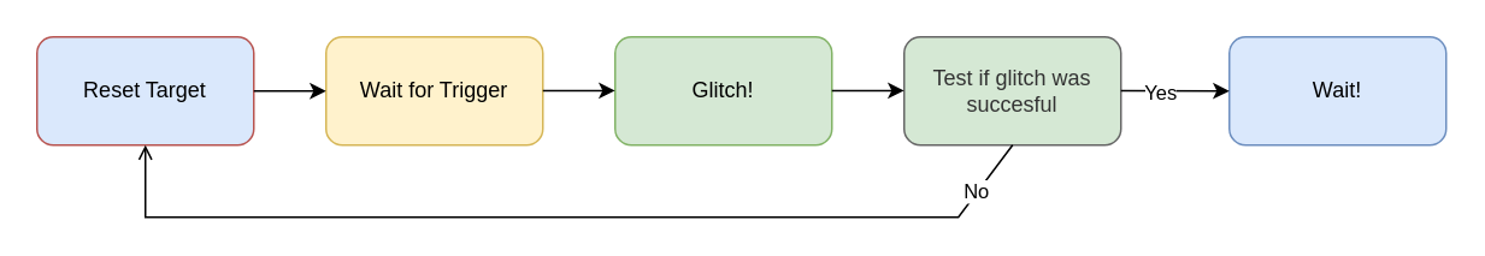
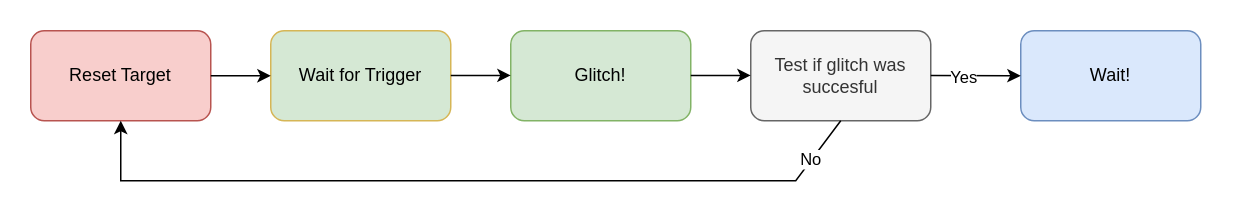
- <mxCell id="2" value="Reset Target" style="rounded=1;whiteSpace=wrap;html=1;fillColor=#dae8fc;strokeColor=#b85450;" vertex="1" parent="1"><mxGeometry x="20" y="20" width="120" height="60" as="geometry" /></mxCell>
+ <mxCell id="2" value="Reset Target" style="rounded=1;whiteSpace=wrap;html=1;fillColor=#f8cecc;strokeColor=#b85450;" vertex="1" parent="1"><mxGeometry x="20" y="20" width="120" height="60" as="geometry" /></mxCell>
- <mxCell id="3" value="Wait for Trigger" style="rounded=1;whiteSpace=wrap;html=1;fillColor=#fff2cc;strokeColor=#d6b656;" vertex="1" parent="1"><mxGeometry x="180" y="20" width="120" height="60" as="geometry" /></mxCell>
+ <mxCell id="3" value="Wait for Trigger" style="rounded=1;whiteSpace=wrap;html=1;fillColor=#d5e8d4;strokeColor=#d6b656;" vertex="1" parent="1"><mxGeometry x="180" y="20" width="120" height="60" as="geometry" /></mxCell>
- <mxCell id="5" value="Test if glitch was succesful" style="rounded=1;whiteSpace=wrap;html=1;fillColor=#d5e8d4;fontColor=#333333;strokeColor=#666666;" vertex="1" parent="1"><mxGeometry x="500" y="20" width="120" height="60" as="geometry" /></mxCell>
+ <mxCell id="5" value="Test if glitch was succesful" style="rounded=1;whiteSpace=wrap;html=1;fillColor=#f5f5f5;fontColor=#333333;strokeColor=#666666;" vertex="1" parent="1"><mxGeometry x="500" y="20" width="120" height="60" as="geometry" /></mxCell>
- <mxCell id="12" value="" style="endArrow=open;html=1;rounded=0;exitX=0.5;exitY=1;exitDx=0;exitDy=0;entryX=0.5;entryY=1;entryDx=0;entryDy=0;" edge="1" parent="1" source="5" target="2"><mxGeometry width="50" height="50" relative="1" as="geometry"><mxPoint x="400" y="70" as="sourcePoint" /><mxPoint x="80" y="120" as="targetPoint" /><Array as="points"><mxPoint x="530" y="120" /><mxPoint x="80" y="120" /></Array></mxGeometry></mxCell>
+ <mxCell id="12" value="" style="endArrow=classic;html=1;rounded=0;exitX=0.5;exitY=1;exitDx=0;exitDy=0;entryX=0.5;entryY=1;entryDx=0;entryDy=0;" edge="1" parent="1" source="5" target="2"><mxGeometry width="50" height="50" relative="1" as="geometry"><mxPoint x="400" y="70" as="sourcePoint" /><mxPoint x="80" y="120" as="targetPoint" /><Array as="points"><mxPoint x="530" y="120" /><mxPoint x="80" y="120" /></Array></mxGeometry></mxCell>
